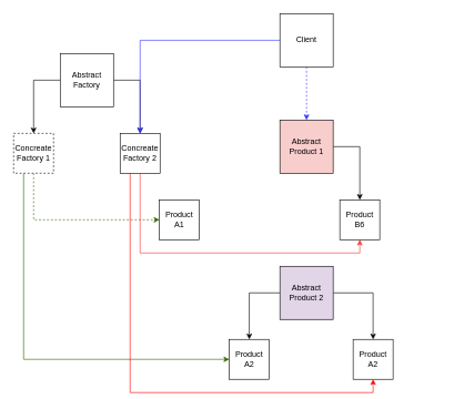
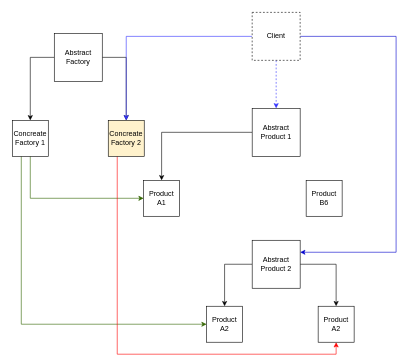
- <mxCell id="24" value="Client" style="whiteSpace=wrap;html=1;aspect=fixed;" vertex="1" parent="1"><mxGeometry x="420" y="20" width="80" height="80" as="geometry" /></mxCell>
+ <mxCell id="24" value="Client" style="whiteSpace=wrap;html=1;aspect=fixed;dashed=1;" vertex="1" parent="1"><mxGeometry x="420" y="20" width="80" height="80" as="geometry" /></mxCell>
+ <mxCell id="23" style="edgeStyle=orthogonalEdgeStyle;rounded=0;orthogonalLoop=1;jettySize=auto;html=1;exitX=1;exitY=0.5;exitDx=0;exitDy=0;entryX=1;entryY=0.25;entryDx=0;entryDy=0;strokeColor=#0000CC;" edge="1" parent="1" source="24" target="18"><mxGeometry relative="1" as="geometry"><Array as="points"><mxPoint x="660" y="60" /><mxPoint x="660" y="420" /></Array></mxGeometry></mxCell>
- <mxCell id="4" value="Abstract Factory" style="whiteSpace=wrap;html=1;aspect=fixed;" vertex="1" parent="1"><mxGeometry x="90" y="80" width="80" height="80" as="geometry" /></mxCell>
+ <mxCell id="4" value="Abstract Factory" style="whiteSpace=wrap;html=1;aspect=fixed;" vertex="1" parent="1"><mxGeometry x="90" y="55" width="80" height="80" as="geometry" /></mxCell>
- <mxCell id="13" value="Abstract Product 1" style="whiteSpace=wrap;html=1;aspect=fixed;fillColor=#f8cecc;" vertex="1" parent="1"><mxGeometry x="420" y="180" width="80" height="80" as="geometry" /></mxCell>
+ <mxCell id="13" value="Abstract Product 1" style="whiteSpace=wrap;html=1;aspect=fixed;" vertex="1" parent="1"><mxGeometry x="420" y="180" width="80" height="80" as="geometry" /></mxCell>
- <mxCell id="12" style="edgeStyle=orthogonalEdgeStyle;rounded=0;orthogonalLoop=1;jettySize=auto;html=1;exitX=1;exitY=0.5;exitDx=0;exitDy=0;entryX=0.5;entryY=0;entryDx=0;entryDy=0;" edge="1" parent="1" source="13" target="15"><mxGeometry relative="1" as="geometry" /></mxCell>
- <mxCell id="7" value="Concreate Factory 1" style="whiteSpace=wrap;html=1;aspect=fixed;dashed=1;" vertex="1" parent="1"><mxGeometry x="20" y="200" width="60" height="60" as="geometry" /></mxCell>
+ <mxCell id="7" value="Concreate Factory 1" style="whiteSpace=wrap;html=1;aspect=fixed;" vertex="1" parent="1"><mxGeometry x="20" y="200" width="60" height="60" as="geometry" /></mxCell>
- <mxCell id="10" value="Concreate Factory 2" style="whiteSpace=wrap;html=1;aspect=fixed;" vertex="1" parent="1"><mxGeometry x="180" y="200" width="60" height="60" as="geometry" /></mxCell>
+ <mxCell id="10" value="Concreate Factory 2" style="whiteSpace=wrap;html=1;aspect=fixed;fillColor=#fff2cc;" vertex="1" parent="1"><mxGeometry x="180" y="200" width="60" height="60" as="geometry" /></mxCell>
+ <mxCell id="11" style="edgeStyle=orthogonalEdgeStyle;rounded=0;orthogonalLoop=1;jettySize=auto;html=1;exitX=0;exitY=0.5;exitDx=0;exitDy=0;entryX=0.5;entryY=0;entryDx=0;entryDy=0;" edge="1" parent="1" source="13" target="14"><mxGeometry relative="1" as="geometry" /></mxCell>
- <mxCell id="8" style="edgeStyle=orthogonalEdgeStyle;rounded=0;orthogonalLoop=1;jettySize=auto;html=1;entryX=0.5;entryY=1;entryDx=0;entryDy=0;strokeColor=#FF3333;" edge="1" parent="1" source="10" target="15"><mxGeometry relative="1" as="geometry"><Array as="points"><mxPoint x="210" y="380" /><mxPoint x="540" y="380" /></Array></mxGeometry></mxCell>
- <mxCell id="5" style="edgeStyle=orthogonalEdgeStyle;rounded=0;orthogonalLoop=1;jettySize=auto;html=1;entryX=0;entryY=0.5;entryDx=0;entryDy=0;strokeColor=#336600;dashed=1;" edge="1" parent="1" source="7" target="14"><mxGeometry relative="1" as="geometry"><Array as="points"><mxPoint x="50" y="330" /></Array></mxGeometry></mxCell>
+ <mxCell id="5" style="edgeStyle=orthogonalEdgeStyle;rounded=0;orthogonalLoop=1;jettySize=auto;html=1;entryX=0;entryY=0.5;entryDx=0;entryDy=0;strokeColor=#336600;" edge="1" parent="1" source="7" target="14"><mxGeometry relative="1" as="geometry"><Array as="points"><mxPoint x="50" y="330" /></Array></mxGeometry></mxCell>
- <mxCell id="18" value="Abstract Product 2" style="whiteSpace=wrap;html=1;aspect=fixed;fillColor=#e1d5e7;" vertex="1" parent="1"><mxGeometry x="420" y="400" width="80" height="80" as="geometry" /></mxCell>
+ <mxCell id="18" value="Abstract Product 2" style="whiteSpace=wrap;html=1;aspect=fixed;" vertex="1" parent="1"><mxGeometry x="420" y="400" width="80" height="80" as="geometry" /></mxCell>
